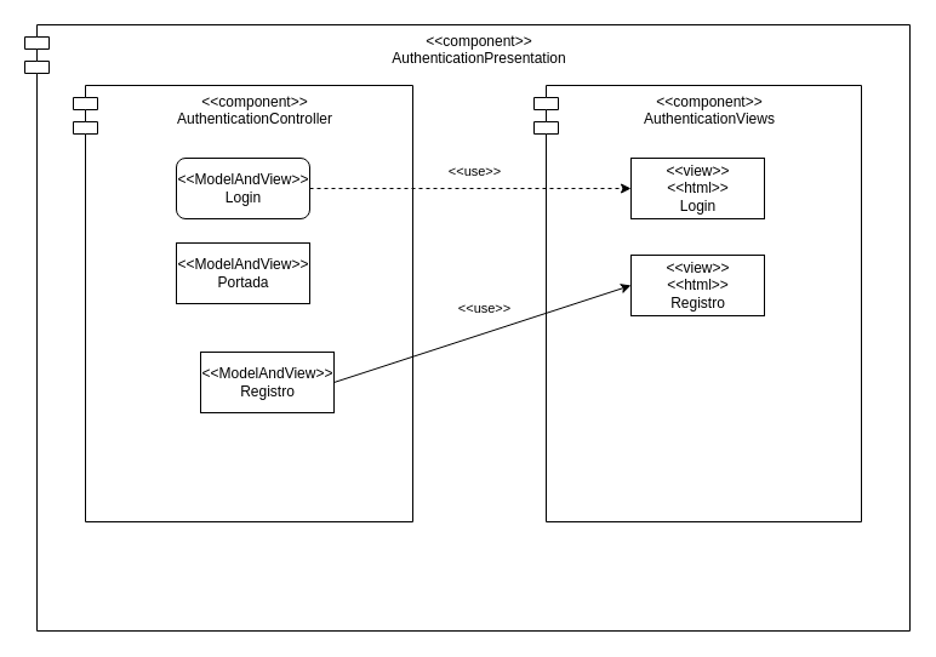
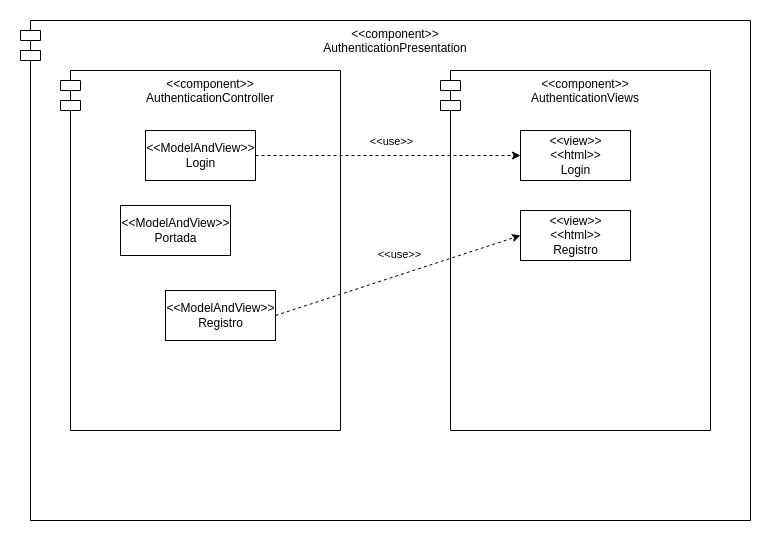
- <mxCell id="7" value="&amp;lt;&amp;lt;ModelAndView&amp;gt;&amp;gt;&lt;br&gt;Login" style="html=1;rounded=1;" vertex="1" parent="1"><mxGeometry x="145" y="130" width="110" height="50" as="geometry" /></mxCell>
+ <mxCell id="7" value="&amp;lt;&amp;lt;ModelAndView&amp;gt;&amp;gt;&lt;br&gt;Login" style="html=1;" vertex="1" parent="1"><mxGeometry x="145" y="130" width="110" height="50" as="geometry" /></mxCell>
- <mxCell id="8" value="&amp;lt;&amp;lt;ModelAndView&amp;gt;&amp;gt;&lt;br&gt;Portada" style="html=1;" vertex="1" parent="1"><mxGeometry x="145" y="200" width="110" height="50" as="geometry" /></mxCell>
+ <mxCell id="8" value="&amp;lt;&amp;lt;ModelAndView&amp;gt;&amp;gt;&lt;br&gt;Portada" style="html=1;" vertex="1" parent="1"><mxGeometry x="120" y="205" width="110" height="50" as="geometry" /></mxCell>
- <mxCell id="12" value="" style="endArrow=classic;html=1;rounded=0;exitX=1;exitY=0.5;exitDx=0;exitDy=0;entryX=0;entryY=0.5;entryDx=0;entryDy=0;dashed=0;" edge="1" parent="1" source="9" target="6"><mxGeometry width="50" height="50" relative="1" as="geometry"><mxPoint x="265" y="165" as="sourcePoint" /><mxPoint x="530" y="165" as="targetPoint" /></mxGeometry></mxCell>
+ <mxCell id="12" value="" style="endArrow=classic;html=1;rounded=0;exitX=1;exitY=0.5;exitDx=0;exitDy=0;entryX=0;entryY=0.5;entryDx=0;entryDy=0;dashed=1;" edge="1" parent="1" source="9" target="6"><mxGeometry width="50" height="50" relative="1" as="geometry"><mxPoint x="265" y="165" as="sourcePoint" /><mxPoint x="530" y="165" as="targetPoint" /></mxGeometry></mxCell>
